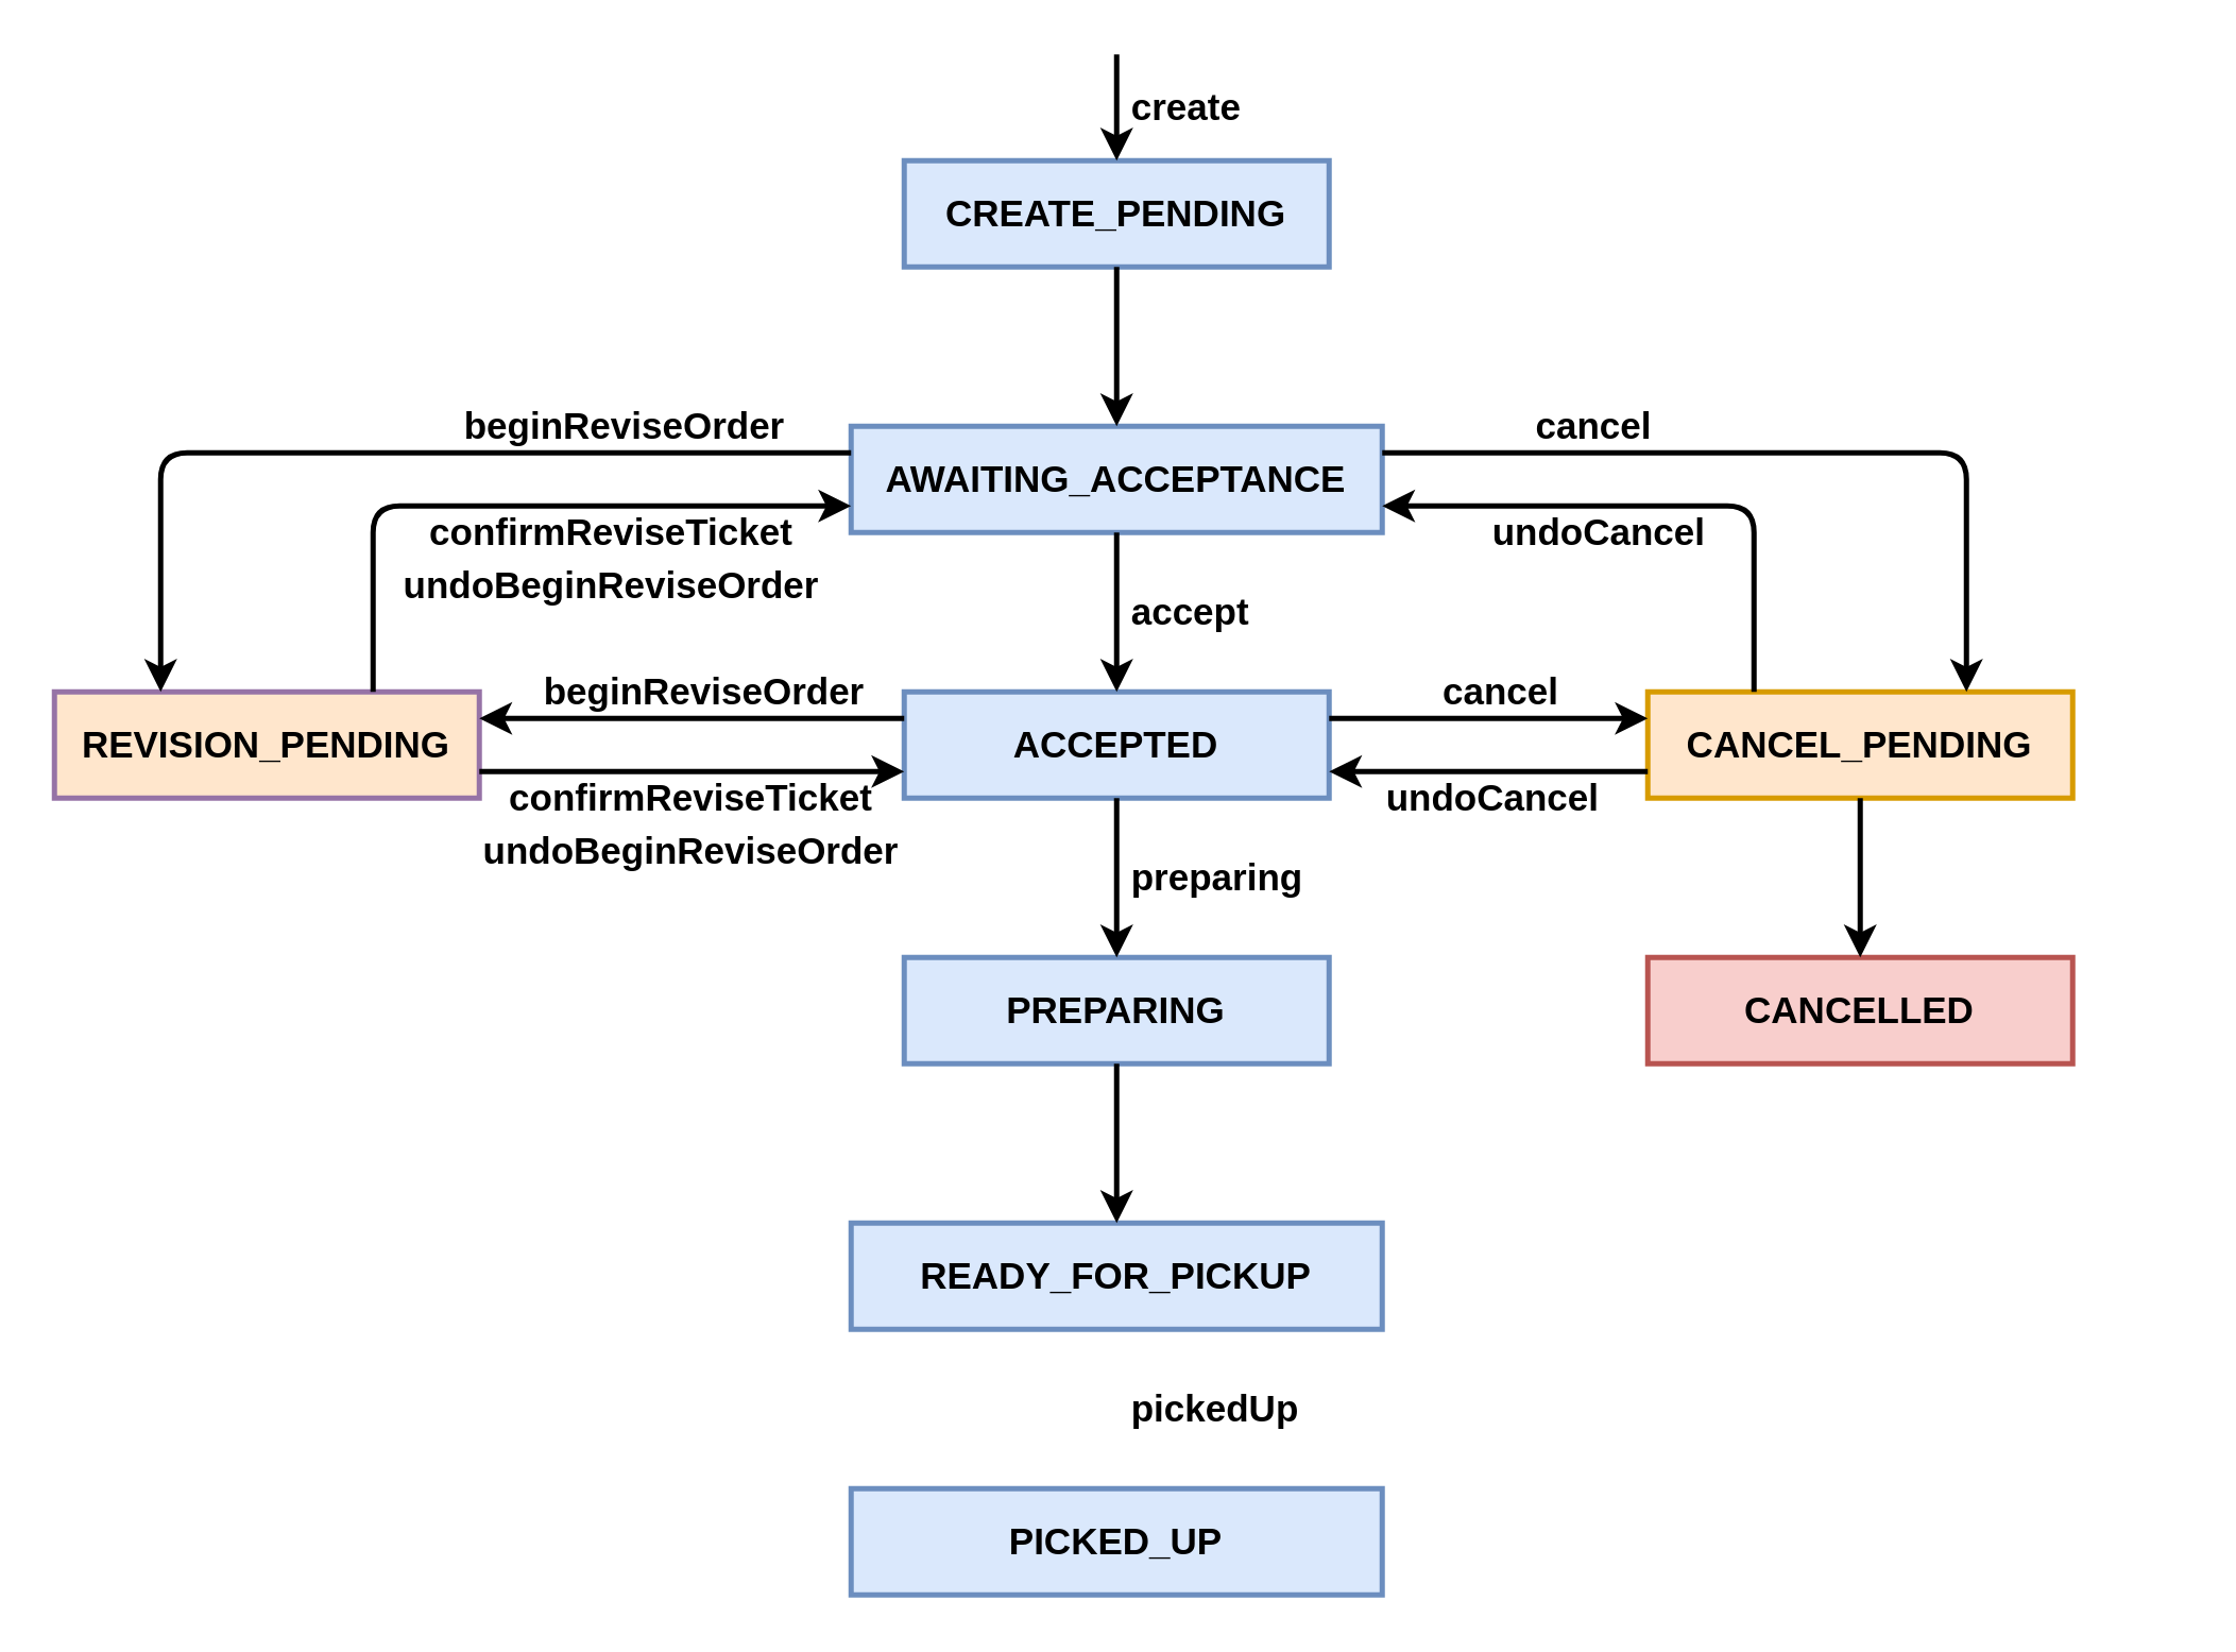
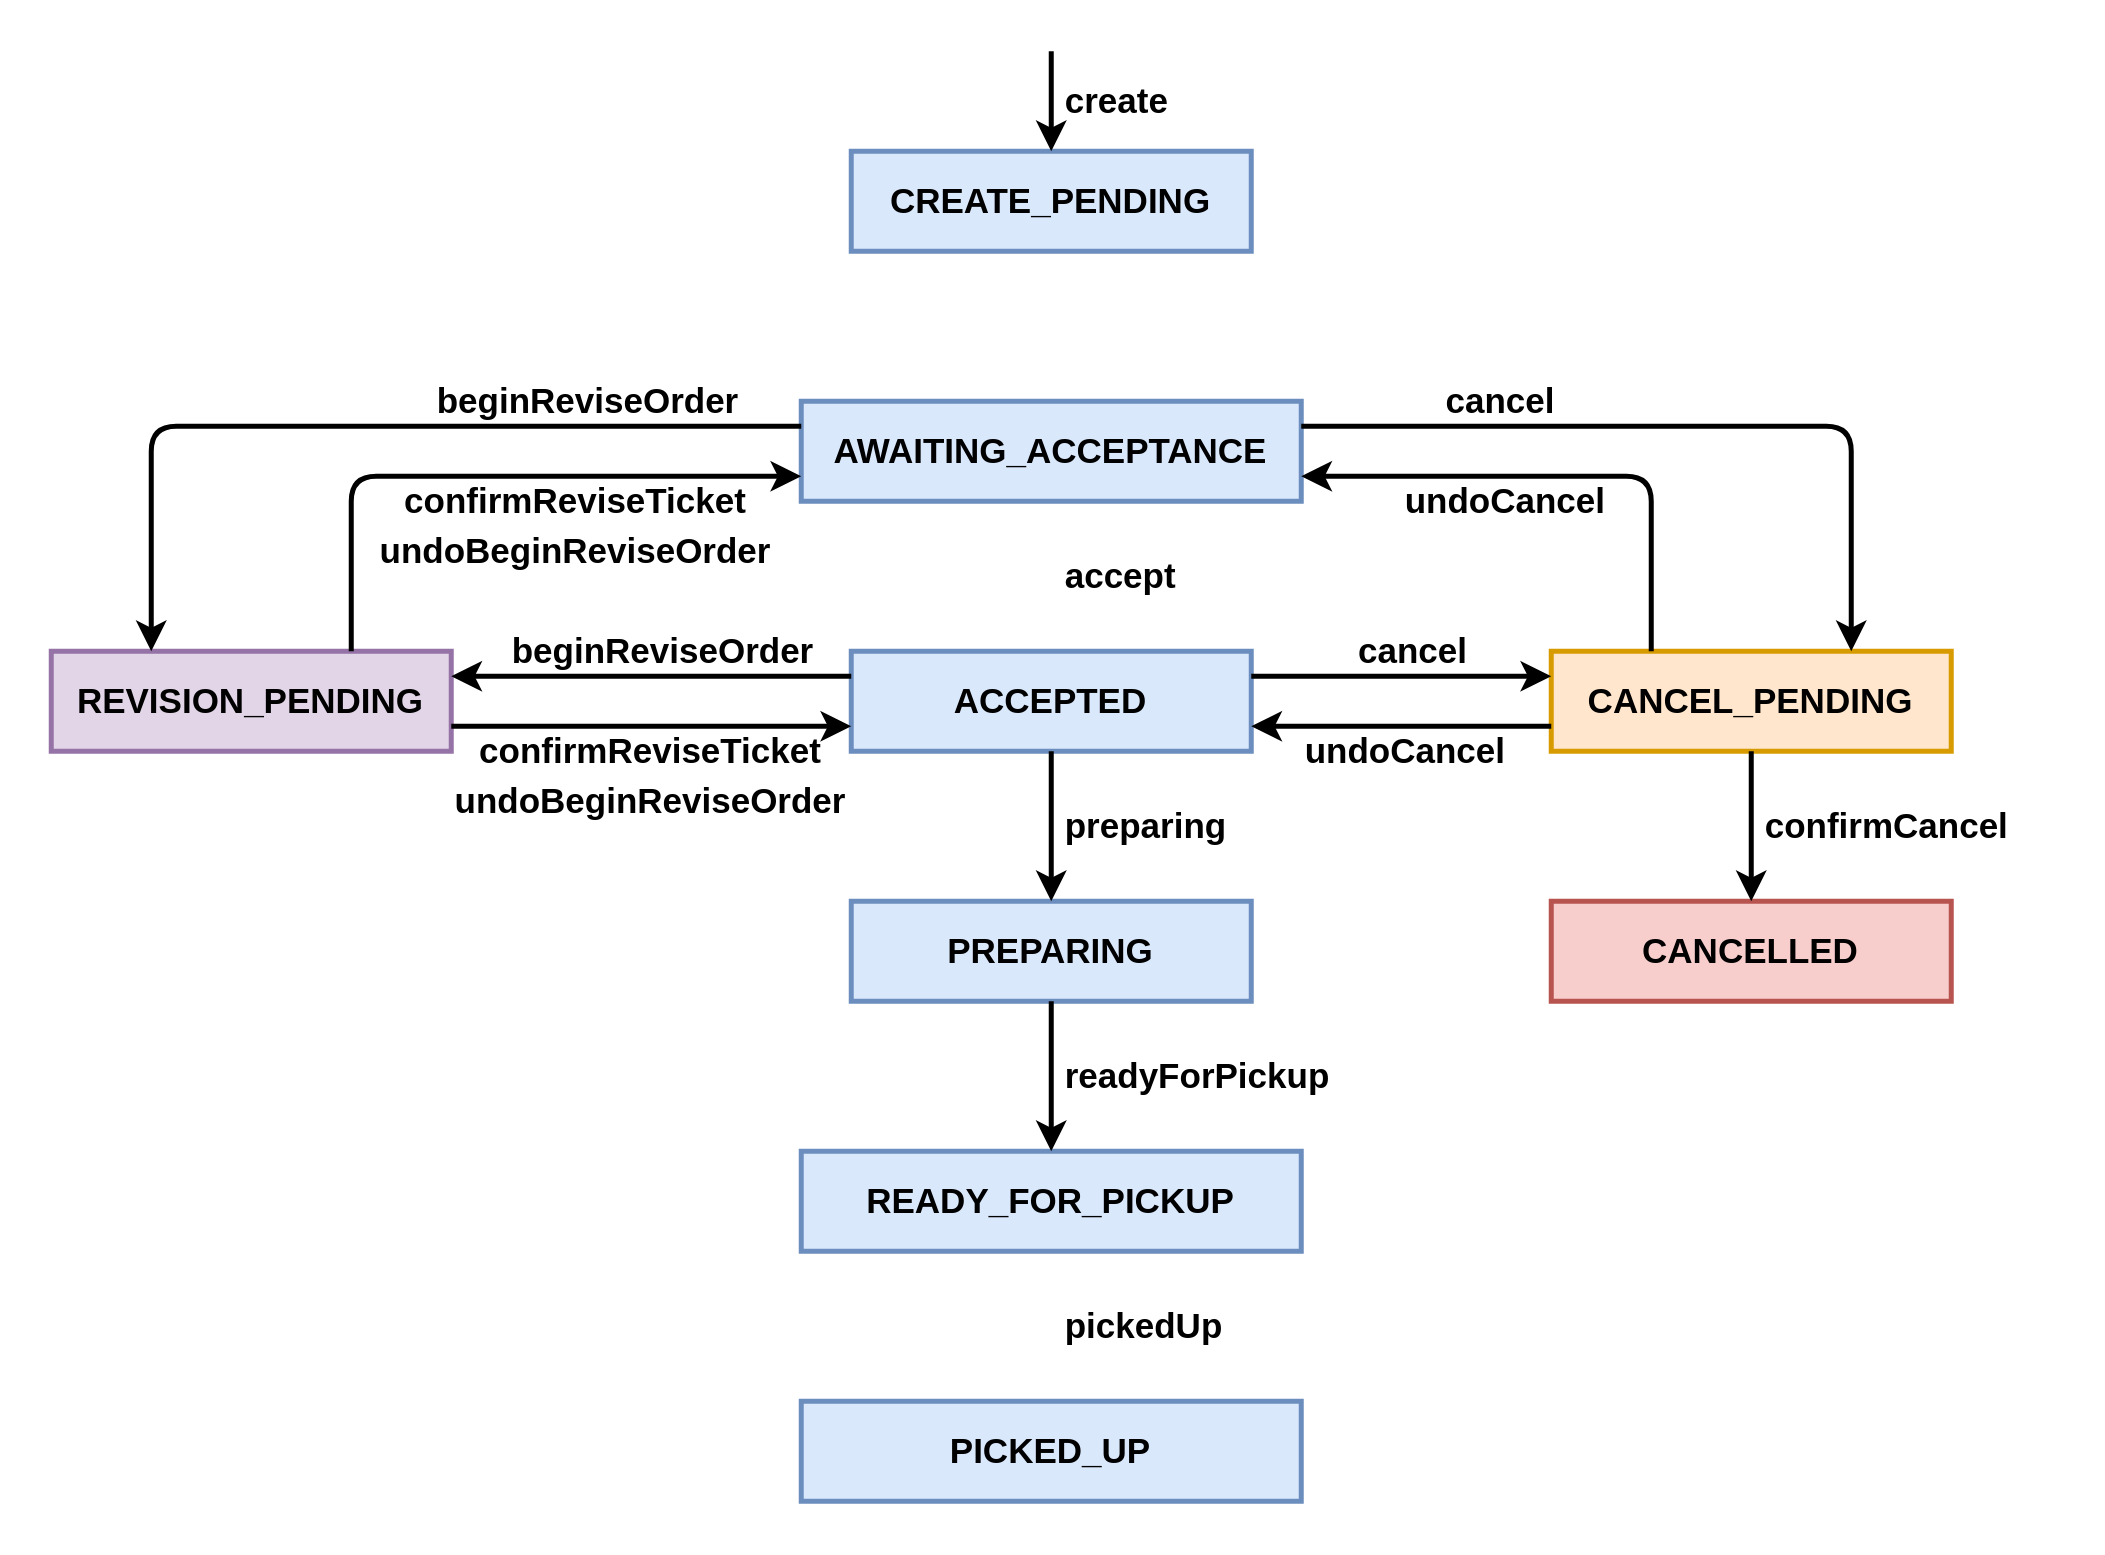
- <mxCell id="4" value="" style="endArrow=classic;html=1;strokeWidth=2;exitX=0.5;exitY=1;exitDx=0;exitDy=0;entryX=0.5;entryY=0;entryDx=0;entryDy=0;" edge="1" parent="1" source="2" target="3"><mxGeometry width="50" height="50" relative="1" as="geometry"><mxPoint x="740" y="310" as="sourcePoint" /><mxPoint x="790" y="260" as="targetPoint" /></mxGeometry></mxCell>
- <mxCell id="6" value="" style="endArrow=classic;html=1;strokeWidth=2;exitX=0.5;exitY=1;exitDx=0;exitDy=0;entryX=0.5;entryY=0;entryDx=0;entryDy=0;" edge="1" parent="1" source="3" target="5"><mxGeometry width="50" height="50" relative="1" as="geometry"><mxPoint x="740" y="310" as="sourcePoint" /><mxPoint x="790" y="260" as="targetPoint" /></mxGeometry></mxCell>
- <mxCell id="30" value="&lt;span style=&quot;font-size: 14px&quot;&gt;&lt;b&gt;REVISION_PENDING&lt;/b&gt;&lt;/span&gt;" style="rounded=0;whiteSpace=wrap;html=1;strokeWidth=2;fillColor=#ffe6cc;strokeColor=#9673a6;" vertex="1" parent="1"><mxGeometry x="20" y="260" width="160" height="40" as="geometry" /></mxCell>
+ <mxCell id="30" value="&lt;span style=&quot;font-size: 14px&quot;&gt;&lt;b&gt;REVISION_PENDING&lt;/b&gt;&lt;/span&gt;" style="rounded=0;whiteSpace=wrap;html=1;strokeWidth=2;fillColor=#e1d5e7;strokeColor=#9673a6;" vertex="1" parent="1"><mxGeometry x="20" y="260" width="160" height="40" as="geometry" /></mxCell>
+ <mxCell id="27" value="&lt;span style=&quot;font-size: 14px&quot;&gt;&lt;b&gt;&amp;nbsp;confirmCancel&lt;/b&gt;&lt;/span&gt;" style="text;html=1;strokeColor=none;fillColor=none;align=left;verticalAlign=middle;whiteSpace=wrap;rounded=0;" vertex="1" parent="1"><mxGeometry x="700" y="320" width="120" height="20" as="geometry" /></mxCell>
+ <mxCell id="21" value="&lt;span style=&quot;font-size: 14px&quot;&gt;&lt;b&gt;&amp;nbsp;readyForPickup&lt;/b&gt;&lt;/span&gt;" style="text;html=1;strokeColor=none;fillColor=none;align=left;verticalAlign=middle;whiteSpace=wrap;rounded=0;" vertex="1" parent="1"><mxGeometry x="420" y="420" width="120" height="20" as="geometry" /></mxCell>
